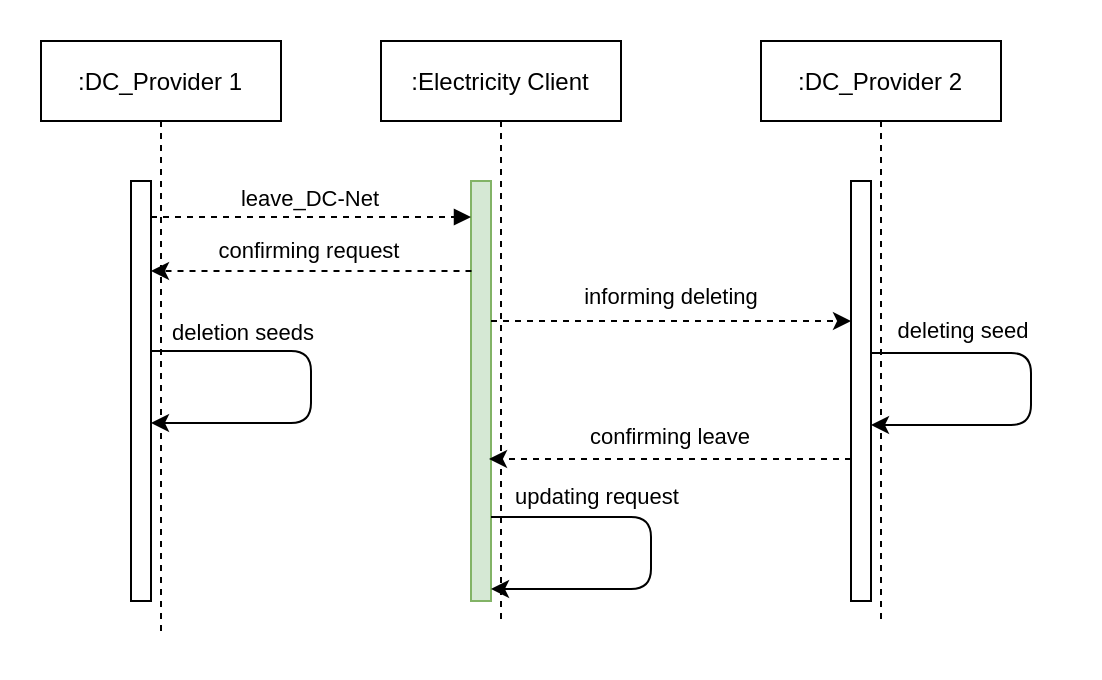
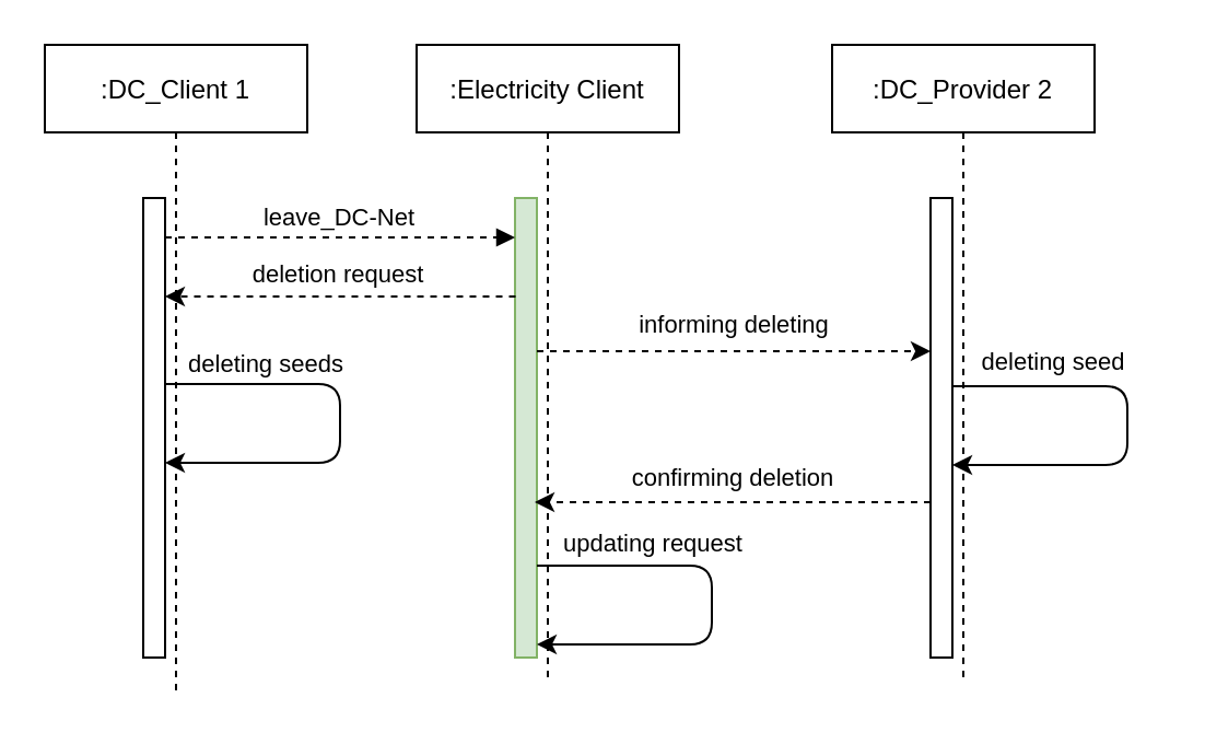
- <mxCell id="2" value=":DC_Provider 1" style="shape=umlLifeline;perimeter=lifelinePerimeter;container=1;collapsible=0;recursiveResize=0;shadow=0;strokeWidth=1;" parent="1" vertex="1"><mxGeometry x="20" y="20" width="120" height="298" as="geometry" /></mxCell>
+ <mxCell id="2" value=":DC_Client 1" style="shape=umlLifeline;perimeter=lifelinePerimeter;container=1;collapsible=0;recursiveResize=0;shadow=0;strokeWidth=1;" parent="1" vertex="1"><mxGeometry x="20" y="20" width="120" height="298" as="geometry" /></mxCell>
- <mxCell id="11" value="confirming request" style="text;html=1;strokeColor=none;fillColor=none;align=center;verticalAlign=middle;whiteSpace=wrap;fontSize=11;" parent="1" vertex="1"><mxGeometry x="99.32" y="115" width="111.37" height="20" as="geometry" /></mxCell>
+ <mxCell id="11" value="deletion request" style="text;html=1;strokeColor=none;fillColor=none;align=center;verticalAlign=middle;whiteSpace=wrap;fontSize=11;" parent="1" vertex="1"><mxGeometry x="99.32" y="115" width="111.37" height="20" as="geometry" /></mxCell>
- <mxCell id="20" value="deletion seeds" style="text;html=1;strokeColor=none;fillColor=none;align=center;verticalAlign=middle;whiteSpace=wrap;fontSize=11;" vertex="1" parent="1"><mxGeometry x="74" y="155.5" width="95" height="20" as="geometry" /></mxCell>
+ <mxCell id="20" value="deleting seeds" style="text;html=1;strokeColor=none;fillColor=none;align=center;verticalAlign=middle;whiteSpace=wrap;fontSize=11;" vertex="1" parent="1"><mxGeometry x="74" y="155.5" width="95" height="20" as="geometry" /></mxCell>
- <mxCell id="16" value="confirming leave" style="text;html=1;strokeColor=none;fillColor=none;align=center;verticalAlign=middle;whiteSpace=wrap;fontSize=11;" parent="1" vertex="1"><mxGeometry x="282" y="208" width="106" height="20" as="geometry" /></mxCell>
+ <mxCell id="16" value="confirming deletion" style="text;html=1;strokeColor=none;fillColor=none;align=center;verticalAlign=middle;whiteSpace=wrap;fontSize=11;" parent="1" vertex="1"><mxGeometry x="282" y="208" width="106" height="20" as="geometry" /></mxCell>
